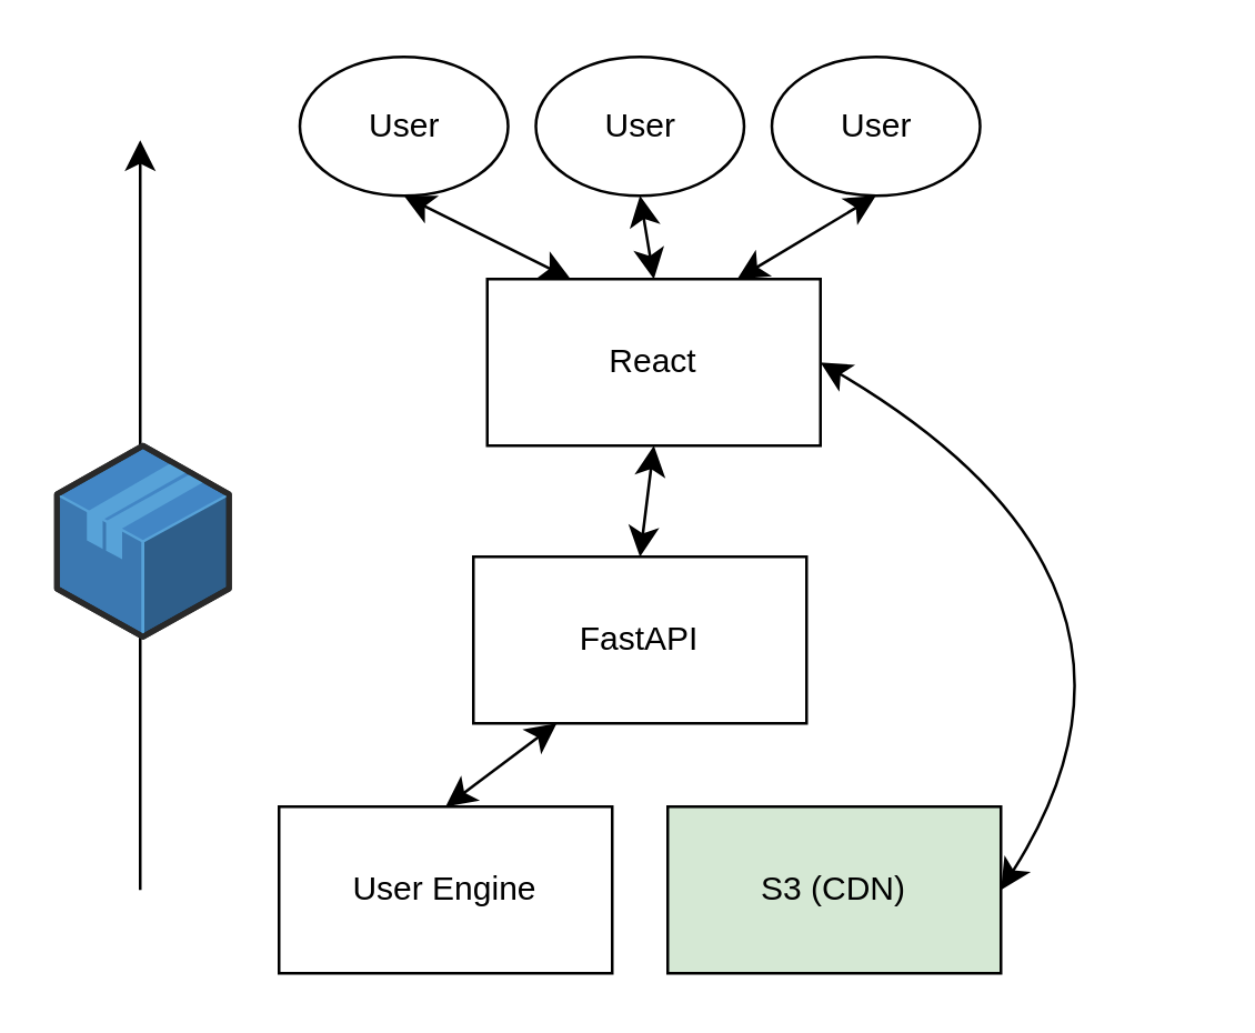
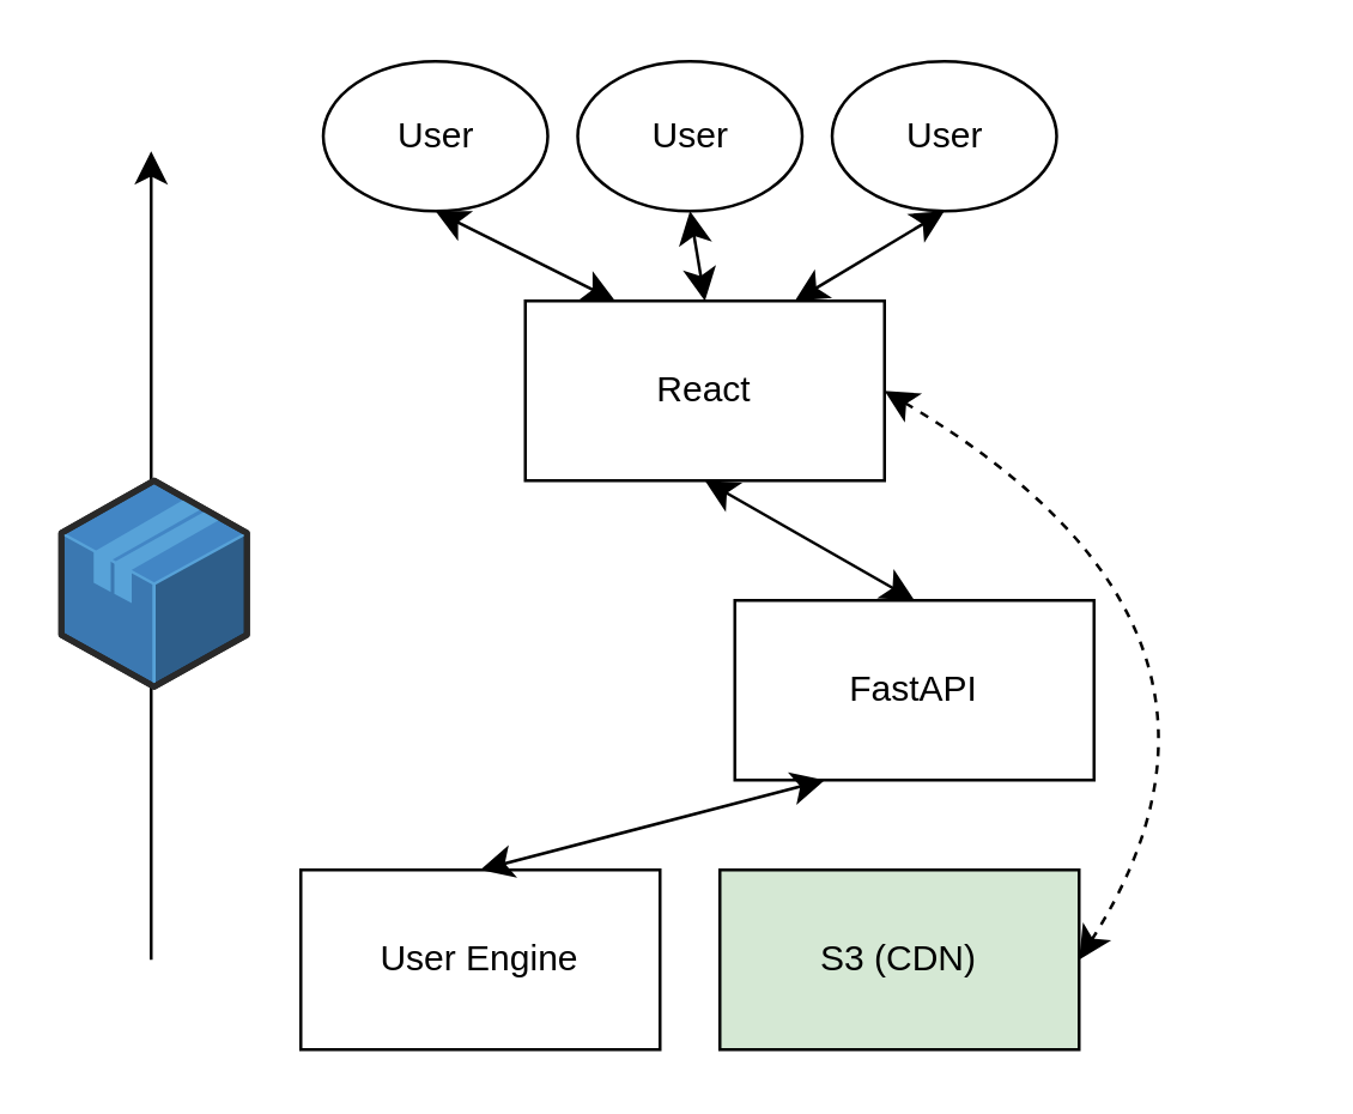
- <mxCell id="7" value="" style="endArrow=classic;startArrow=classic;html=1;rounded=0;fontSize=12;startSize=8;endSize=8;curved=1;exitX=1;exitY=0.5;exitDx=0;exitDy=0;entryX=1;entryY=0.5;entryDx=0;entryDy=0;" edge="1" parent="1" source="2" target="5"><mxGeometry width="50" height="50" relative="1" as="geometry"><mxPoint x="310" y="430" as="sourcePoint" /><mxPoint x="360" y="380" as="targetPoint" /><Array as="points"><mxPoint x="430" y="210" /></Array></mxGeometry></mxCell>
+ <mxCell id="7" value="" style="endArrow=classic;startArrow=classic;html=1;rounded=0;fontSize=12;startSize=8;endSize=8;curved=1;exitX=1;exitY=0.5;exitDx=0;exitDy=0;entryX=1;entryY=0.5;entryDx=0;entryDy=0;dashed=1;" edge="1" parent="1" source="2" target="5"><mxGeometry width="50" height="50" relative="1" as="geometry"><mxPoint x="310" y="430" as="sourcePoint" /><mxPoint x="360" y="380" as="targetPoint" /><Array as="points"><mxPoint x="430" y="210" /></Array></mxGeometry></mxCell>
- <mxCell id="3" value="FastAPI" style="rounded=0;whiteSpace=wrap;html=1;" vertex="1" parent="1"><mxGeometry x="170" y="200" width="120" height="60" as="geometry" /></mxCell>
+ <mxCell id="3" value="FastAPI" style="rounded=0;whiteSpace=wrap;html=1;" vertex="1" parent="1"><mxGeometry x="245" y="200" width="120" height="60" as="geometry" /></mxCell>
